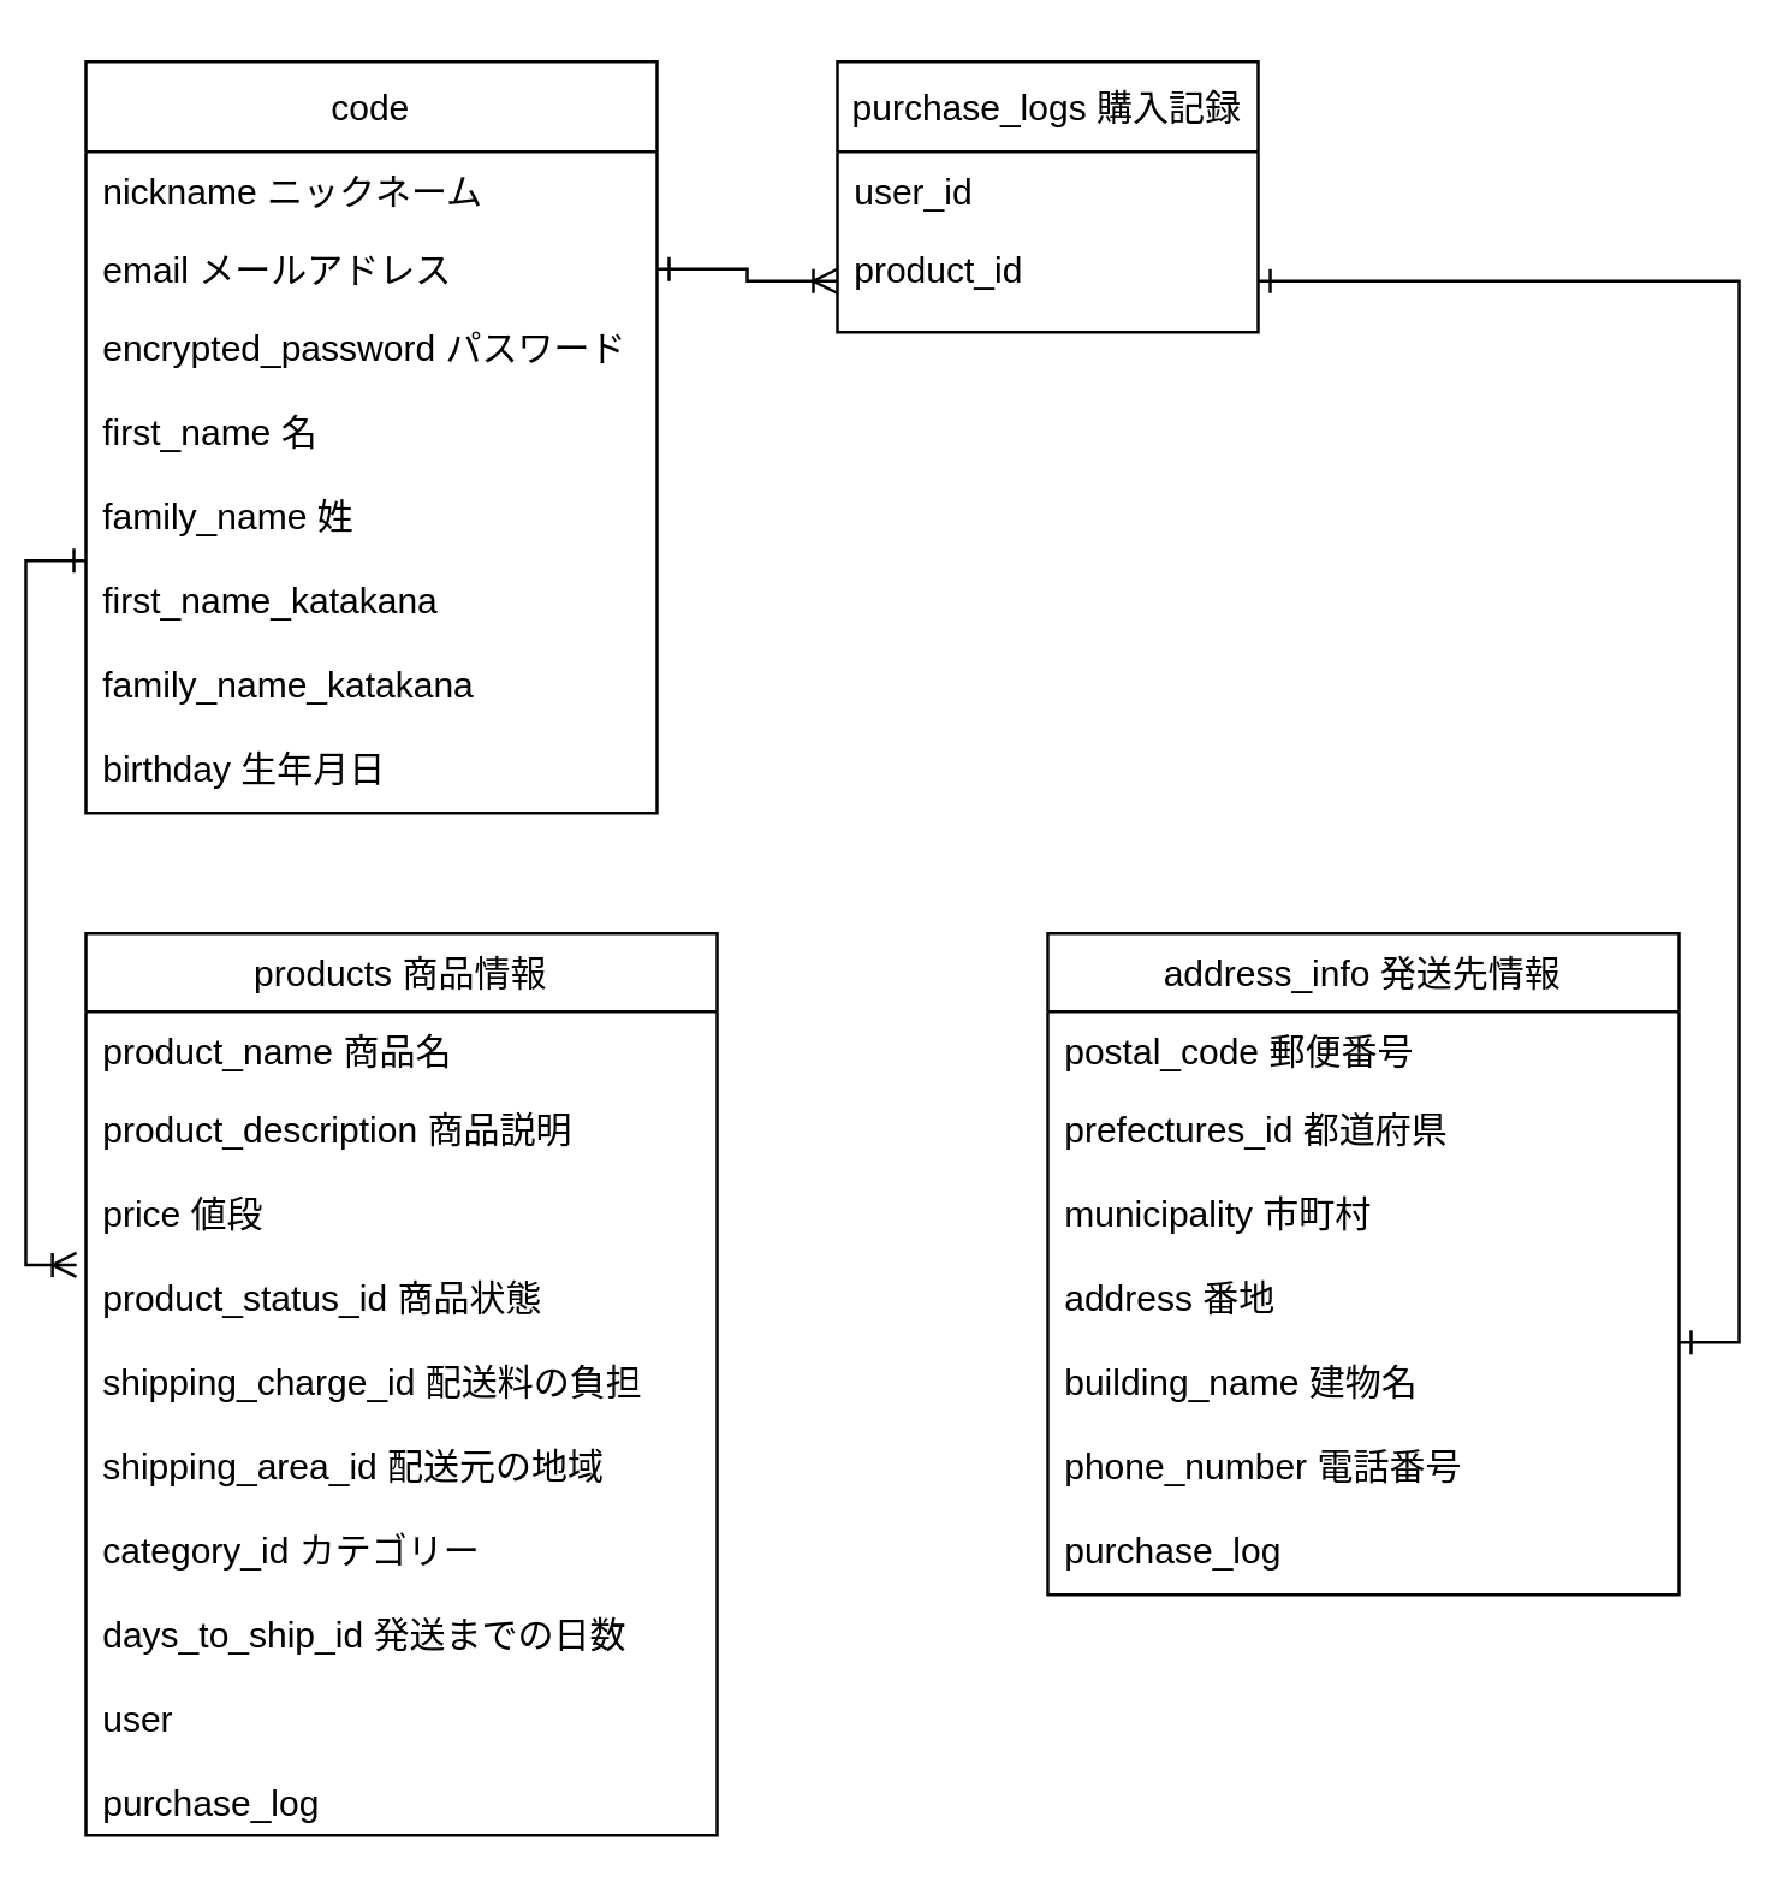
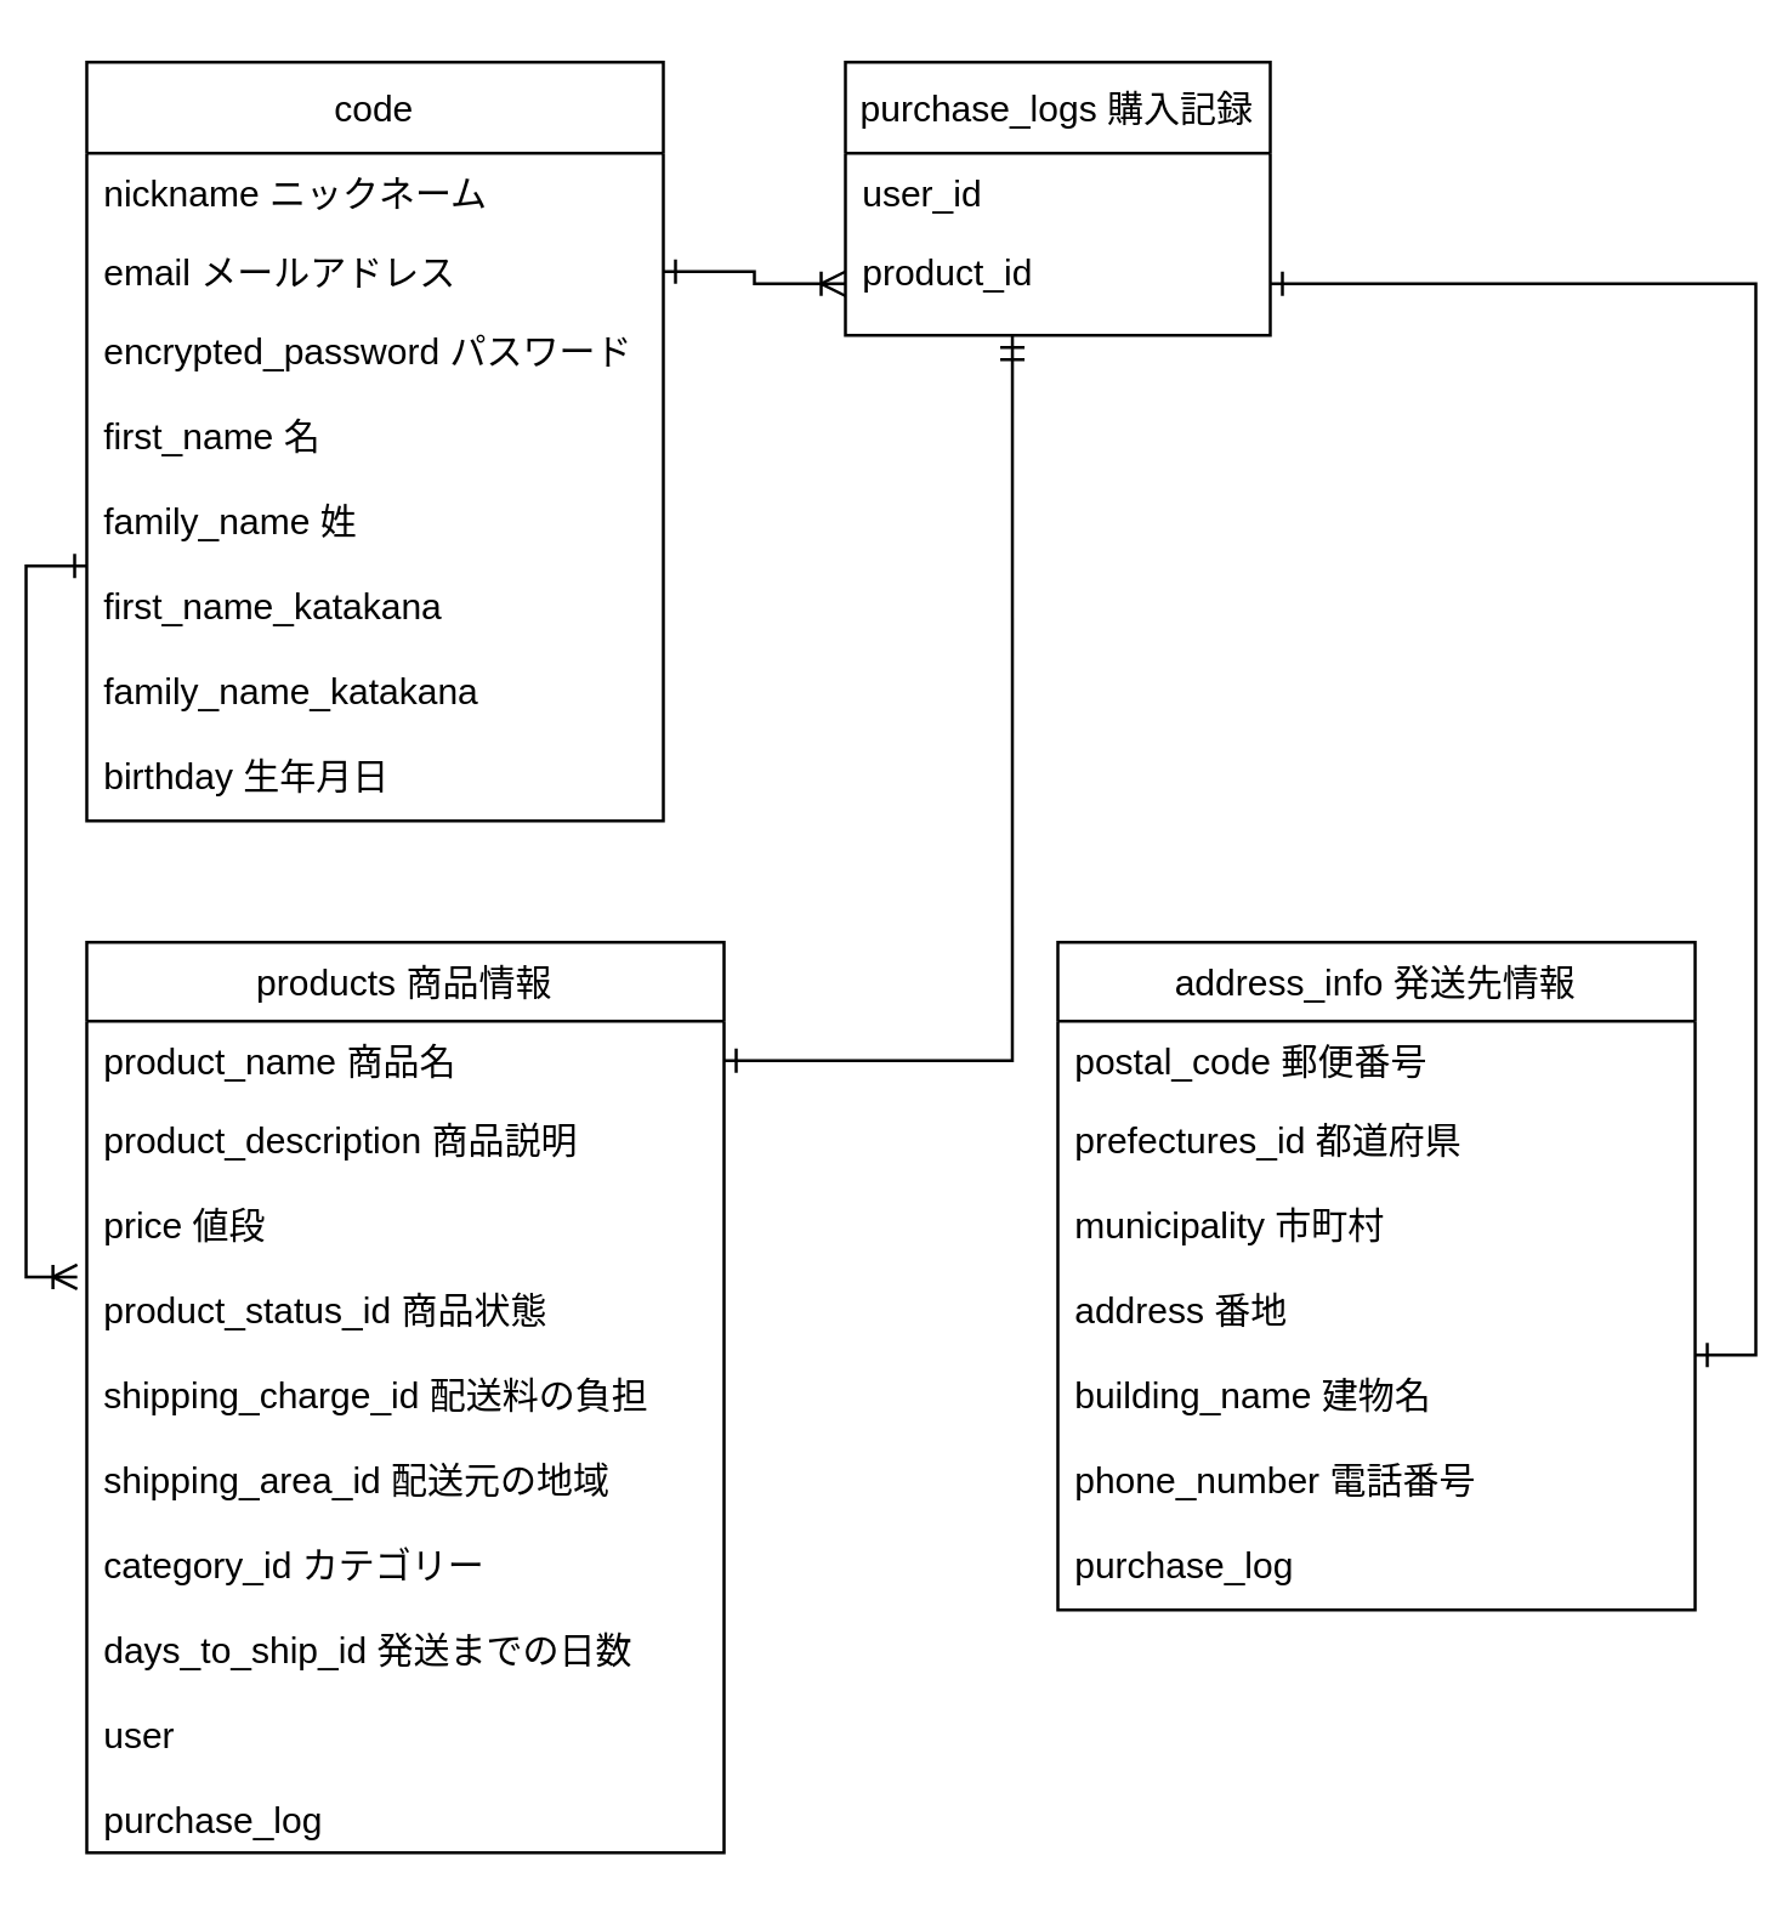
+ <mxCell id="19" style="edgeStyle=orthogonalEdgeStyle;rounded=0;orthogonalLoop=1;jettySize=auto;html=1;exitX=1;exitY=0.5;exitDx=0;exitDy=0;startArrow=ERone;startFill=0;endArrow=ERmandOne;endFill=0;entryX=0.393;entryY=1;entryDx=0;entryDy=0;entryPerimeter=0;" parent="1" source="7" target="11" edge="1"><mxGeometry relative="1" as="geometry"><mxPoint x="420" y="481" as="targetPoint" /></mxGeometry></mxCell>
